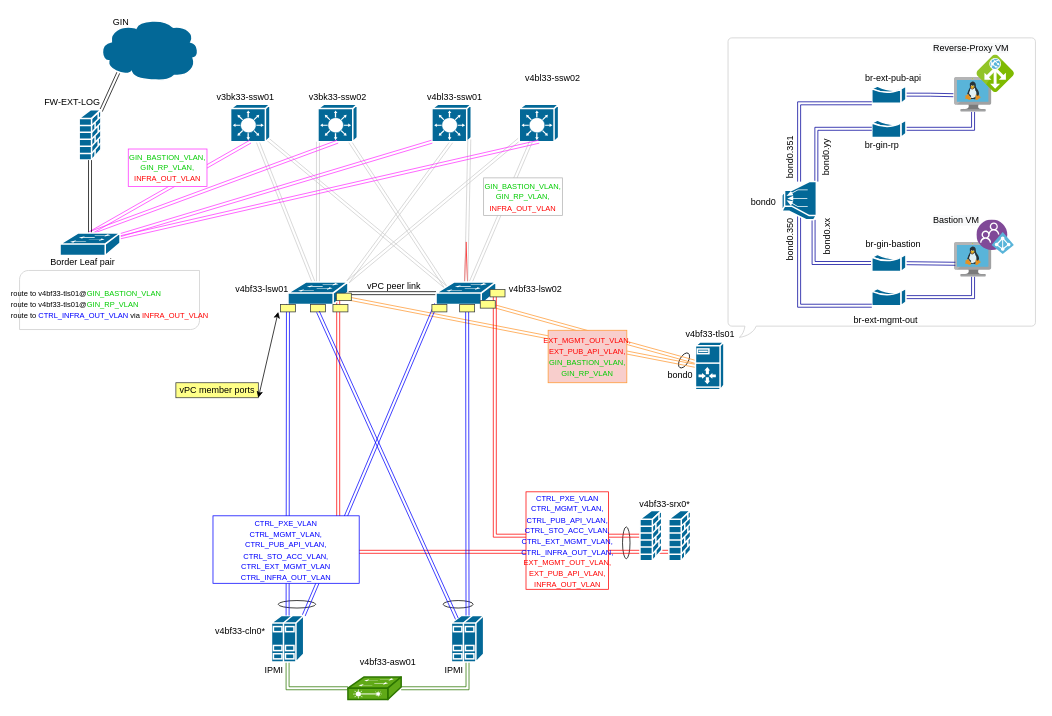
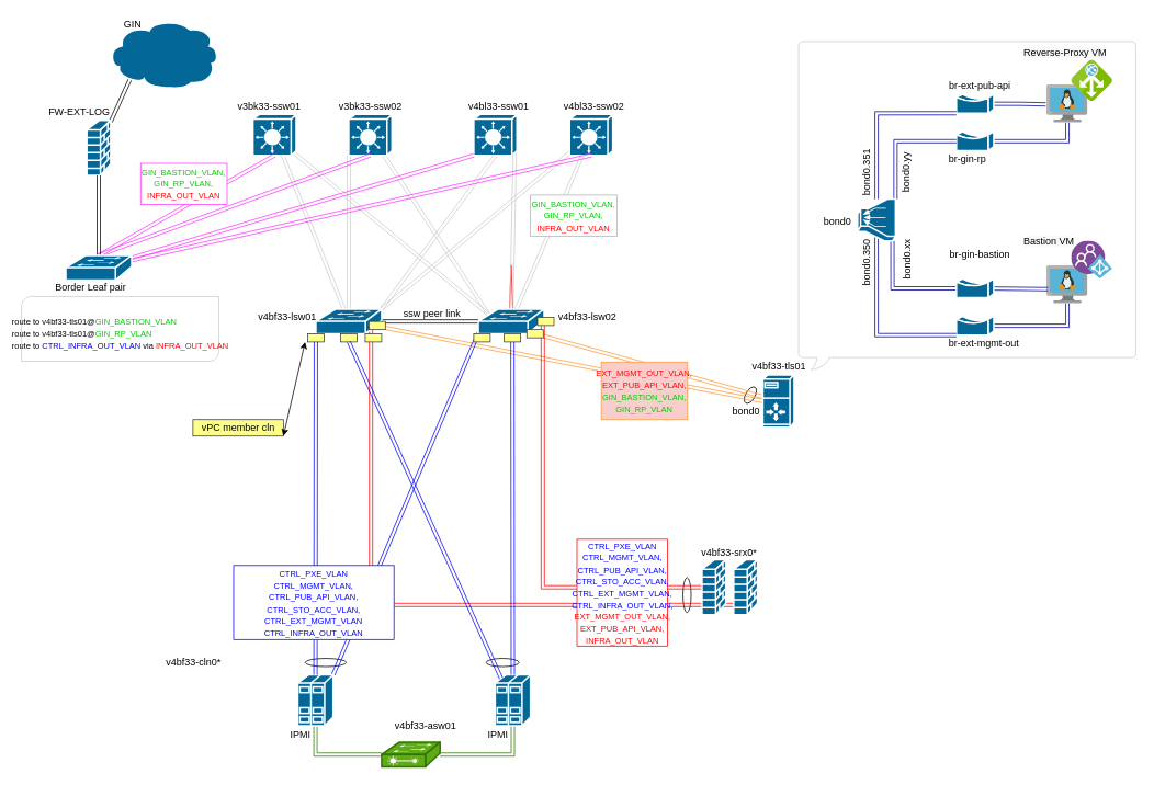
- <mxCell id="106" value="v4bl33-ssw02" style="text;html=1;align=center;verticalAlign=middle;resizable=0;points=[];autosize=1;" vertex="1" parent="1"><mxGeometry x="691" y="93.5" width="90" height="20" as="geometry" /></mxCell>
+ <mxCell id="106" value="v4bl33-ssw02" style="text;html=1;align=center;verticalAlign=middle;resizable=0;points=[];autosize=1;" vertex="1" parent="1"><mxGeometry x="676" y="118.5" width="90" height="20" as="geometry" /></mxCell>
- <mxCell id="100" value="br-gin-bastion" style="text;html=1;align=center;verticalAlign=middle;resizable=0;points=[];autosize=1;" vertex="1" parent="1"><mxGeometry x="1144.5" y="315.25" width="90" height="20" as="geometry" /></mxCell>
+ <mxCell id="100" value="br-gin-bastion" style="text;html=1;align=center;verticalAlign=middle;resizable=0;points=[];autosize=1;" vertex="1" parent="1"><mxGeometry x="1144.5" y="300.25" width="90" height="20" as="geometry" /></mxCell>
- <mxCell id="27" value="vPC peer link" style="text;html=1;align=center;verticalAlign=middle;resizable=0;points=[];autosize=1;" vertex="1" parent="1"><mxGeometry x="478.5" y="370.5" width="90" height="20" as="geometry" /></mxCell>
+ <mxCell id="27" value="ssw peer link" style="text;html=1;align=center;verticalAlign=middle;resizable=0;points=[];autosize=1;" vertex="1" parent="1"><mxGeometry x="478.5" y="370.5" width="90" height="20" as="geometry" /></mxCell>
- <mxCell id="94" value="br-ext-mgmt-out" style="text;html=1;align=center;verticalAlign=middle;resizable=0;points=[];autosize=1;" vertex="1" parent="1"><mxGeometry x="1129.5" y="417.25" width="100" height="20" as="geometry" /></mxCell>
+ <mxCell id="94" value="br-ext-mgmt-out" style="text;html=1;align=center;verticalAlign=middle;resizable=0;points=[];autosize=1;" vertex="1" parent="1"><mxGeometry x="1144.5" y="407.25" width="100" height="20" as="geometry" /></mxCell>
- <mxCell id="38" value="vPC member ports" style="rounded=0;whiteSpace=wrap;html=1;fillColor=#ffff88;strokeColor=#36393d;" vertex="1" parent="1"><mxGeometry x="233.5" y="510" width="110" height="20" as="geometry" /></mxCell>
+ <mxCell id="38" value="vPC member cln" style="rounded=0;whiteSpace=wrap;html=1;fillColor=#ffff88;strokeColor=#36393d;" vertex="1" parent="1"><mxGeometry x="233.5" y="510" width="110" height="20" as="geometry" /></mxCell>
- <mxCell id="26" value="v4bf33-cln0*" style="text;html=1;align=center;verticalAlign=middle;resizable=0;points=[];autosize=1;" vertex="1" parent="1"><mxGeometry x="279" y="830.5" width="80" height="20" as="geometry" /></mxCell>
+ <mxCell id="26" value="v4bf33-cln0*" style="text;html=1;align=center;verticalAlign=middle;resizable=0;points=[];autosize=1;" vertex="1" parent="1"><mxGeometry x="194" y="795.5" width="80" height="20" as="geometry" /></mxCell>
